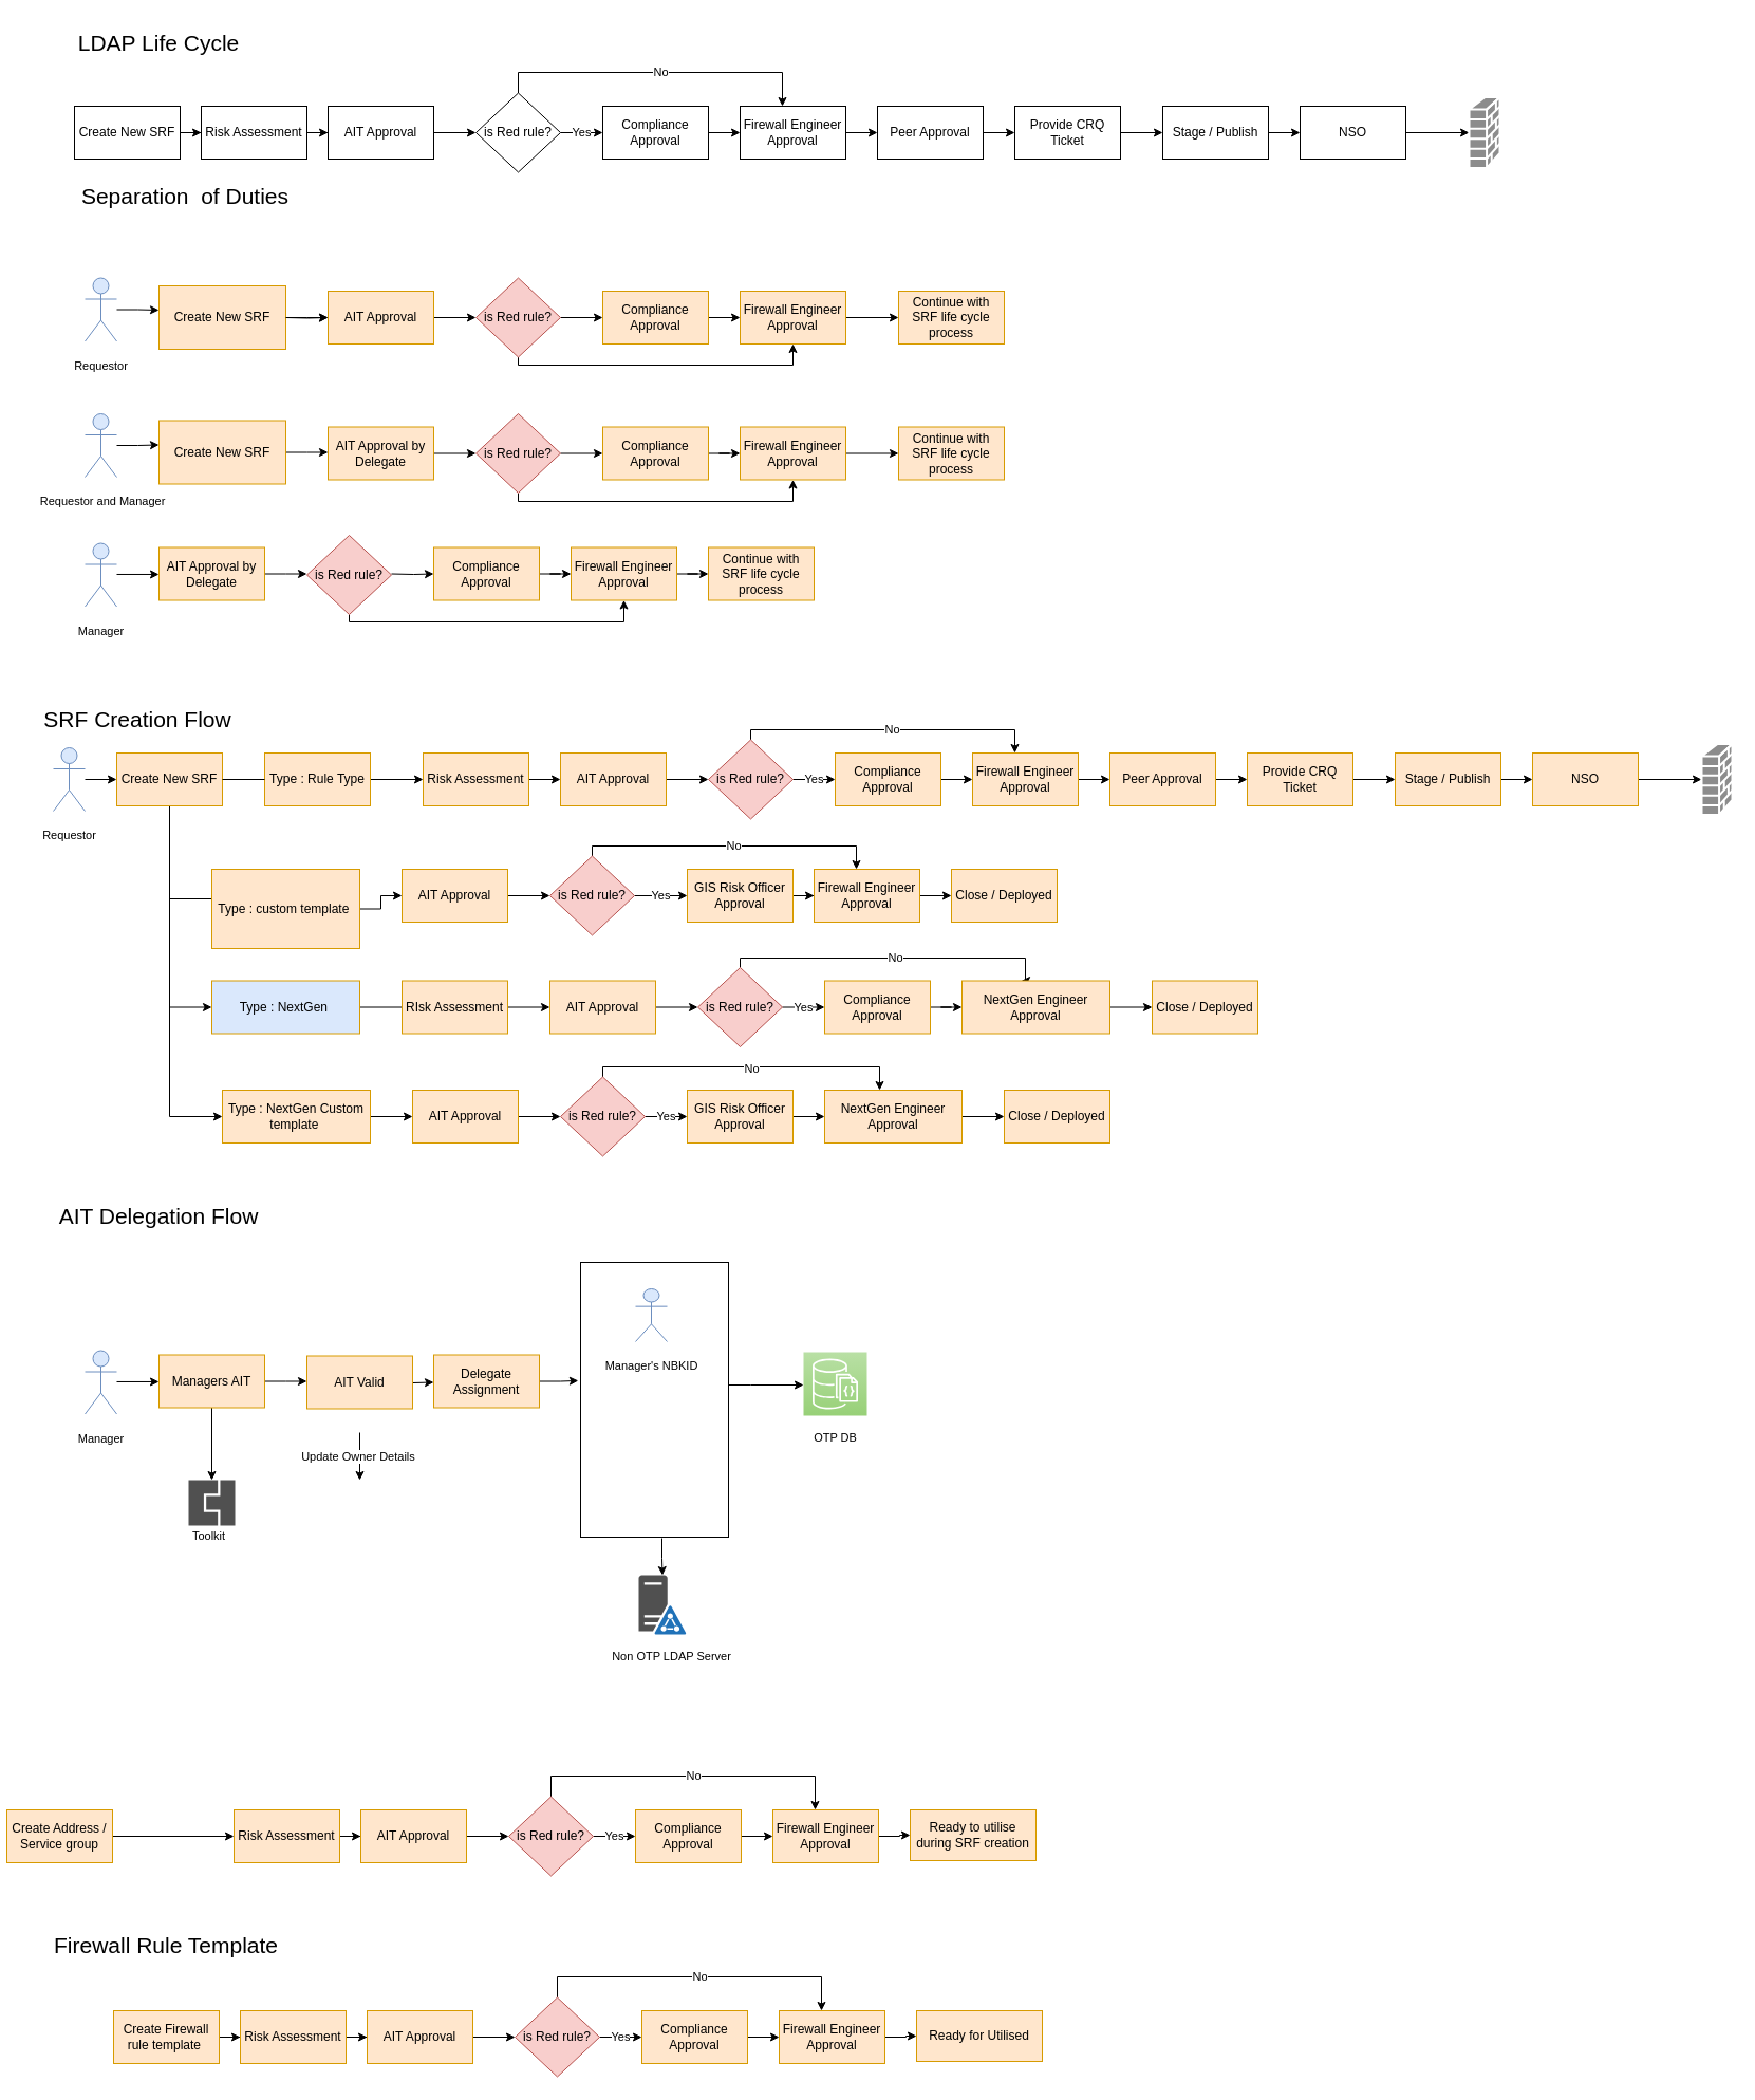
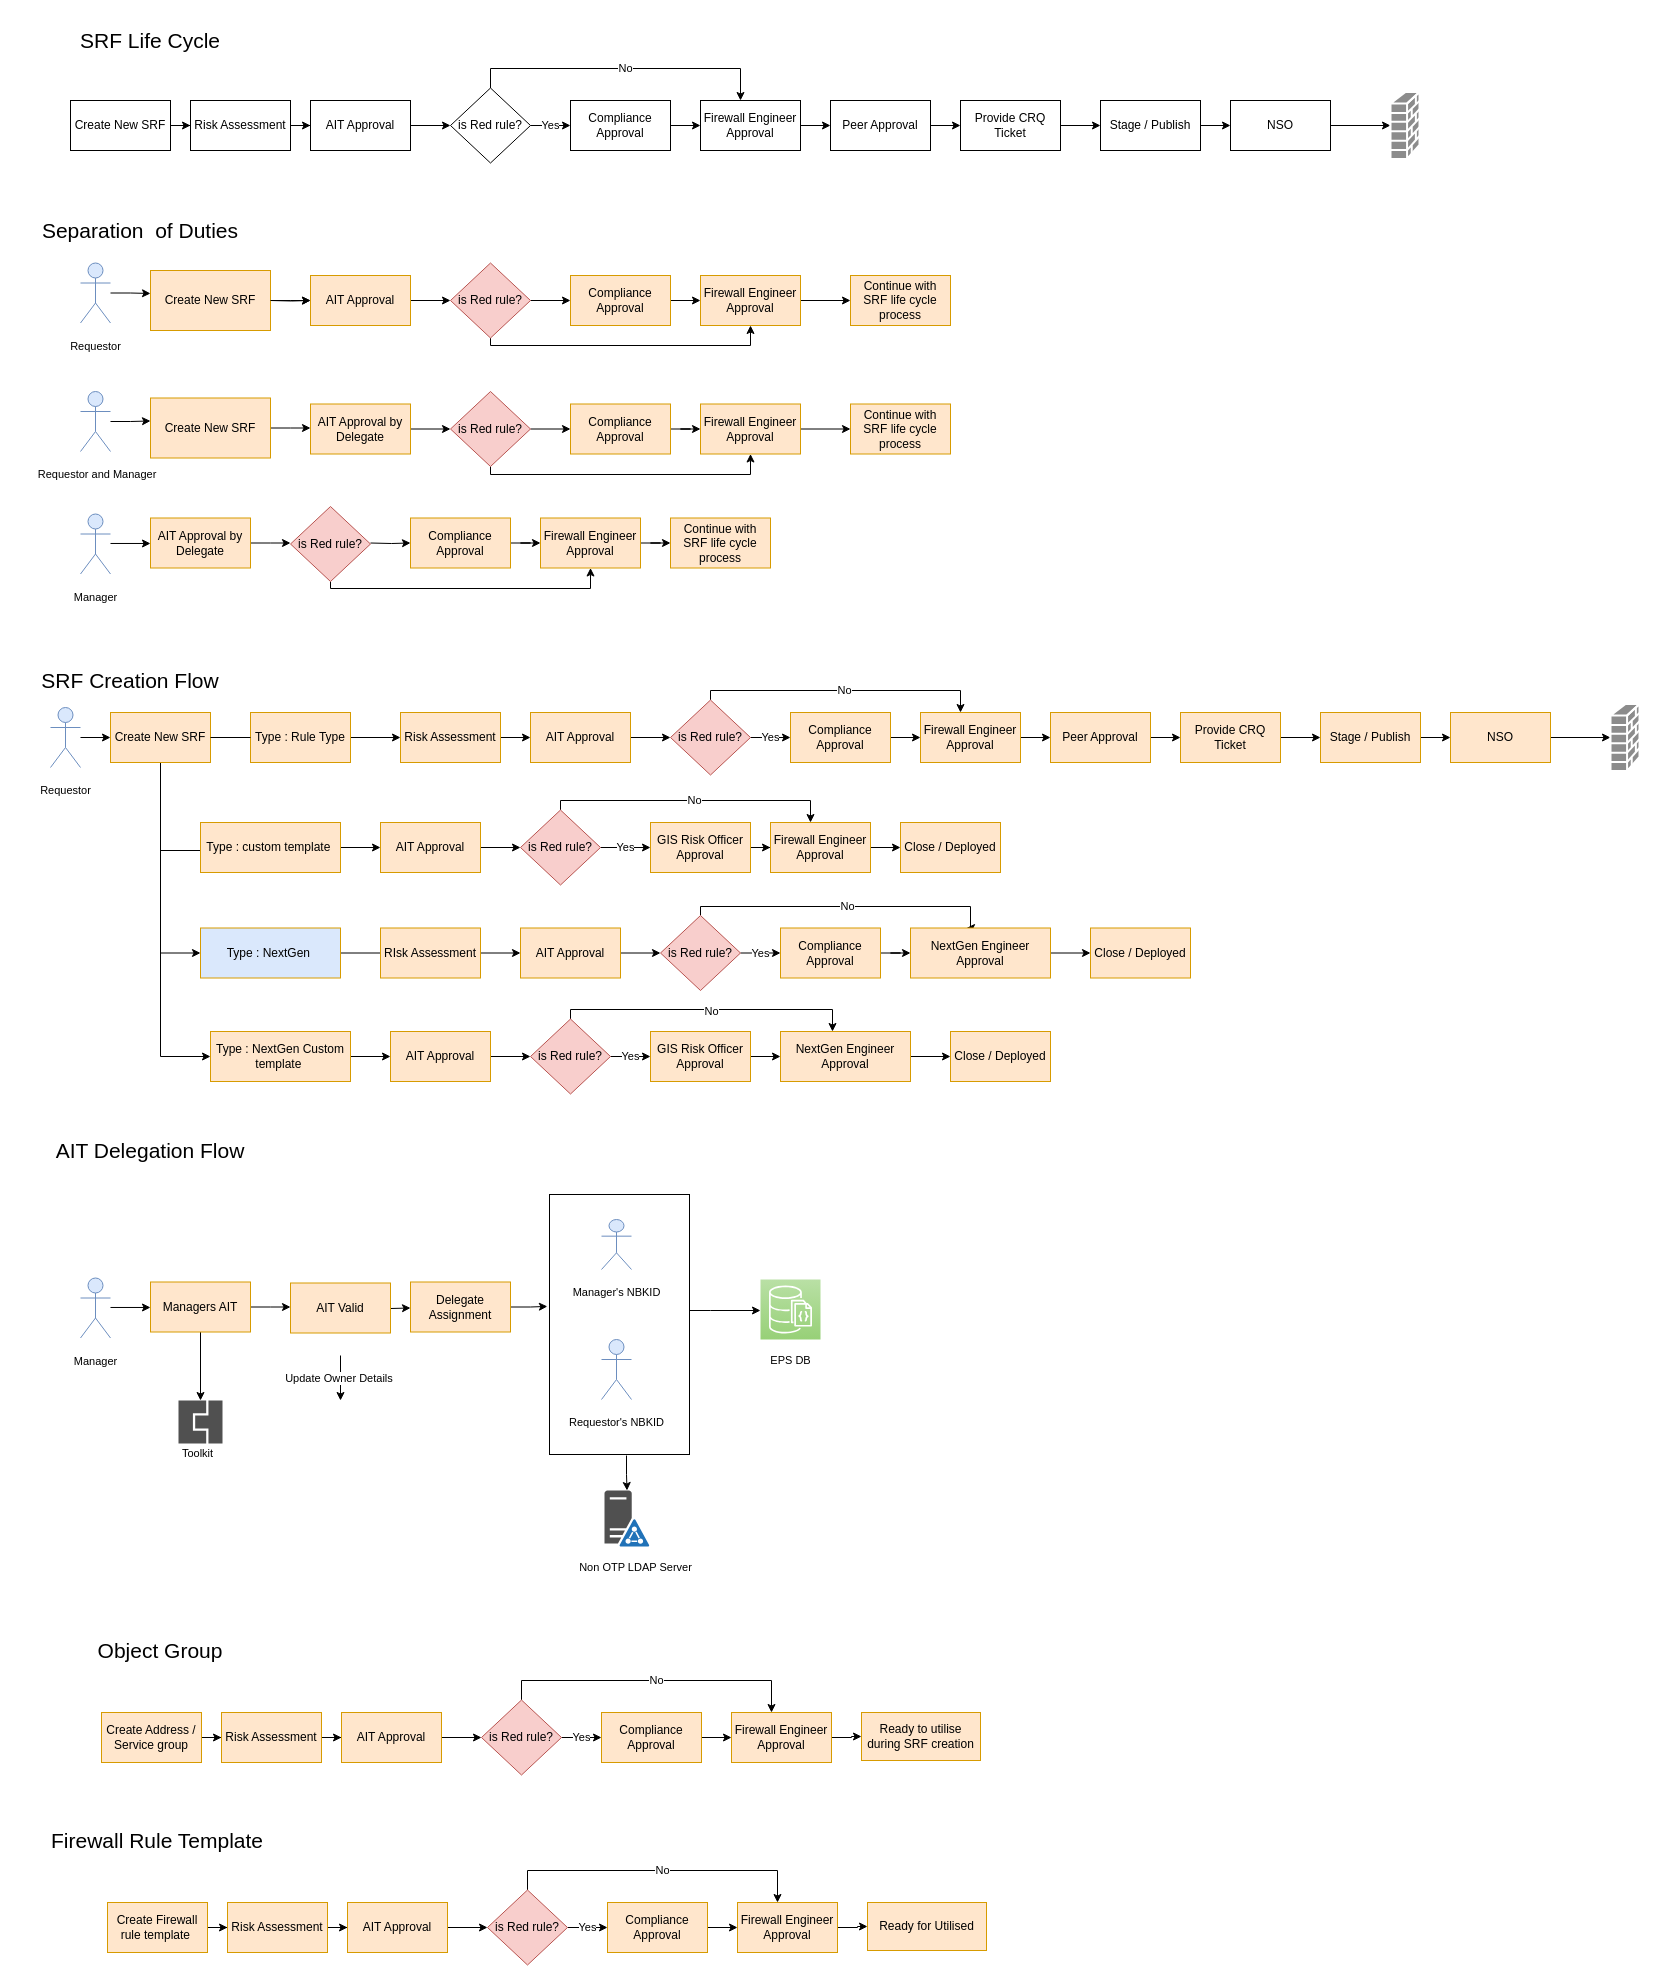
- <mxCell id="138" value="LDAP Life Cycle" style="text;html=1;strokeColor=none;fillColor=none;align=center;verticalAlign=middle;whiteSpace=wrap;rounded=0;fontSize=21;" vertex="1" parent="1"><mxGeometry x="40" y="20" width="220" height="40" as="geometry" /></mxCell>
+ <mxCell id="138" value="SRF Life Cycle" style="text;html=1;strokeColor=none;fillColor=none;align=center;verticalAlign=middle;whiteSpace=wrap;rounded=0;fontSize=21;" vertex="1" parent="1"><mxGeometry x="40" y="20" width="220" height="40" as="geometry" /></mxCell>
- <mxCell id="27" value="Separation&amp;nbsp; of Duties" style="text;html=1;strokeColor=none;fillColor=none;align=center;verticalAlign=middle;whiteSpace=wrap;rounded=0;fontSize=21;" vertex="1" parent="1"><mxGeometry x="65" y="165" width="220" height="40" as="geometry" /></mxCell>
+ <mxCell id="27" value="Separation&amp;nbsp; of Duties" style="text;html=1;strokeColor=none;fillColor=none;align=center;verticalAlign=middle;whiteSpace=wrap;rounded=0;fontSize=21;" vertex="1" parent="1"><mxGeometry x="30" y="210" width="220" height="40" as="geometry" /></mxCell>
- <mxCell id="99" value="Type : custom template&amp;nbsp;" style="rounded=0;whiteSpace=wrap;html=1;fillColor=#ffe6cc;strokeColor=#d79b00;" vertex="1" parent="1"><mxGeometry x="200" y="822" width="140" height="75" as="geometry" /></mxCell>
+ <mxCell id="99" value="Type : custom template&amp;nbsp;" style="rounded=0;whiteSpace=wrap;html=1;fillColor=#ffe6cc;strokeColor=#d79b00;" vertex="1" parent="1"><mxGeometry x="200" y="822" width="140" height="50" as="geometry" /></mxCell>
- <mxCell id="158" value="OTP DB" style="text;html=1;align=center;verticalAlign=middle;resizable=0;points=[];autosize=1;strokeColor=none;fillColor=none;fontSize=11;" vertex="1" parent="1"><mxGeometry x="760" y="1350" width="60" height="20" as="geometry" /></mxCell>
+ <mxCell id="158" value="EPS DB" style="text;html=1;align=center;verticalAlign=middle;resizable=0;points=[];autosize=1;strokeColor=none;fillColor=none;fontSize=11;" vertex="1" parent="1"><mxGeometry x="760" y="1350" width="60" height="20" as="geometry" /></mxCell>
+ <mxCell id="149" value="&lt;span style=&quot;font-size: 11px&quot;&gt;Requestor's NBKID&lt;/span&gt;" style="shape=umlActor;verticalLabelPosition=bottom;verticalAlign=top;html=1;outlineConnect=0;fontSize=21;fillColor=#dae8fc;strokeColor=#6c8ebf;" vertex="1" parent="1"><mxGeometry x="601" y="1339" width="30" height="60" as="geometry" /></mxCell>
+ <mxCell id="161" value="Object Group" style="text;html=1;strokeColor=none;fillColor=none;align=center;verticalAlign=middle;whiteSpace=wrap;rounded=0;fontSize=21;" vertex="1" parent="1"><mxGeometry x="50" y="1630" width="220" height="40" as="geometry" /></mxCell>
- <mxCell id="163" value="Create Address / Service group" style="rounded=0;whiteSpace=wrap;html=1;fillColor=#ffe6cc;strokeColor=#d79b00;" vertex="1" parent="1"><mxGeometry x="6" y="1712" width="100" height="50" as="geometry" /></mxCell>
+ <mxCell id="163" value="Create Address / Service group" style="rounded=0;whiteSpace=wrap;html=1;fillColor=#ffe6cc;strokeColor=#d79b00;" vertex="1" parent="1"><mxGeometry x="101" y="1712" width="100" height="50" as="geometry" /></mxCell>
